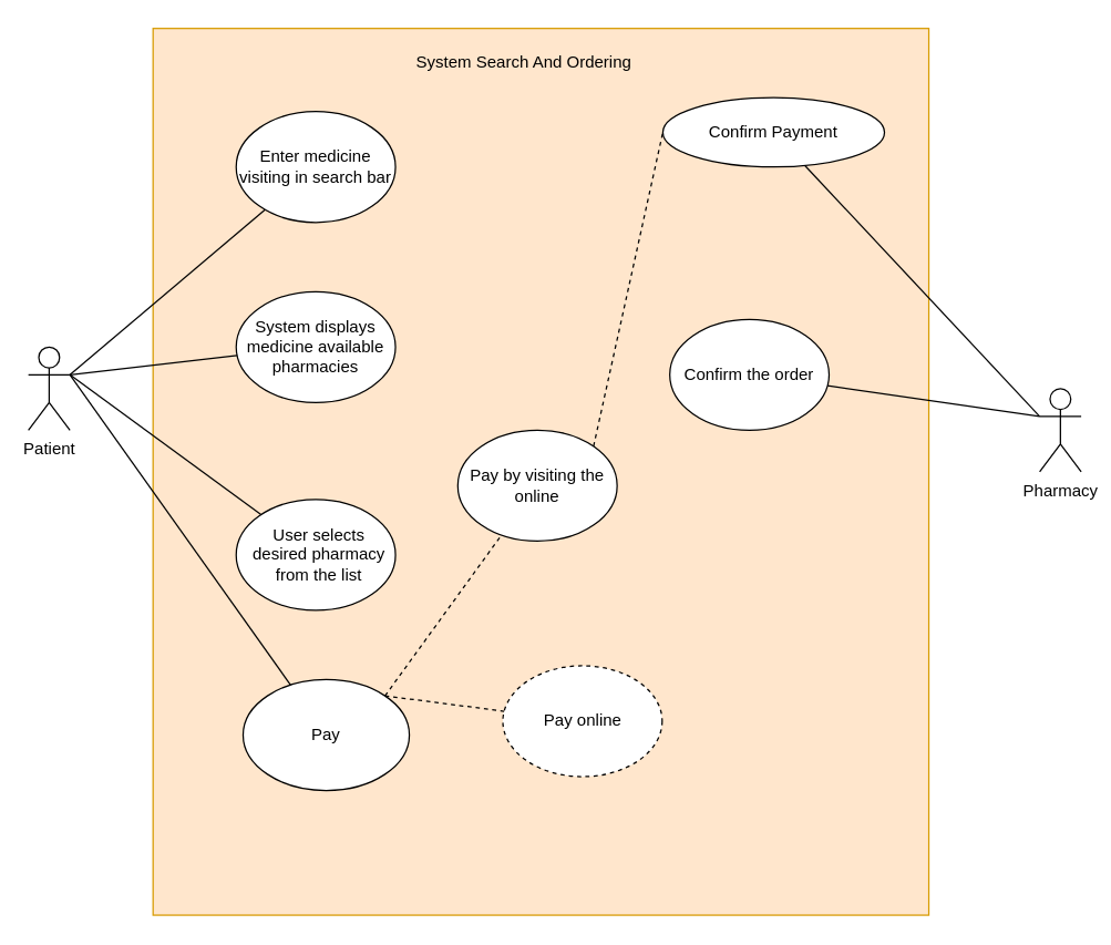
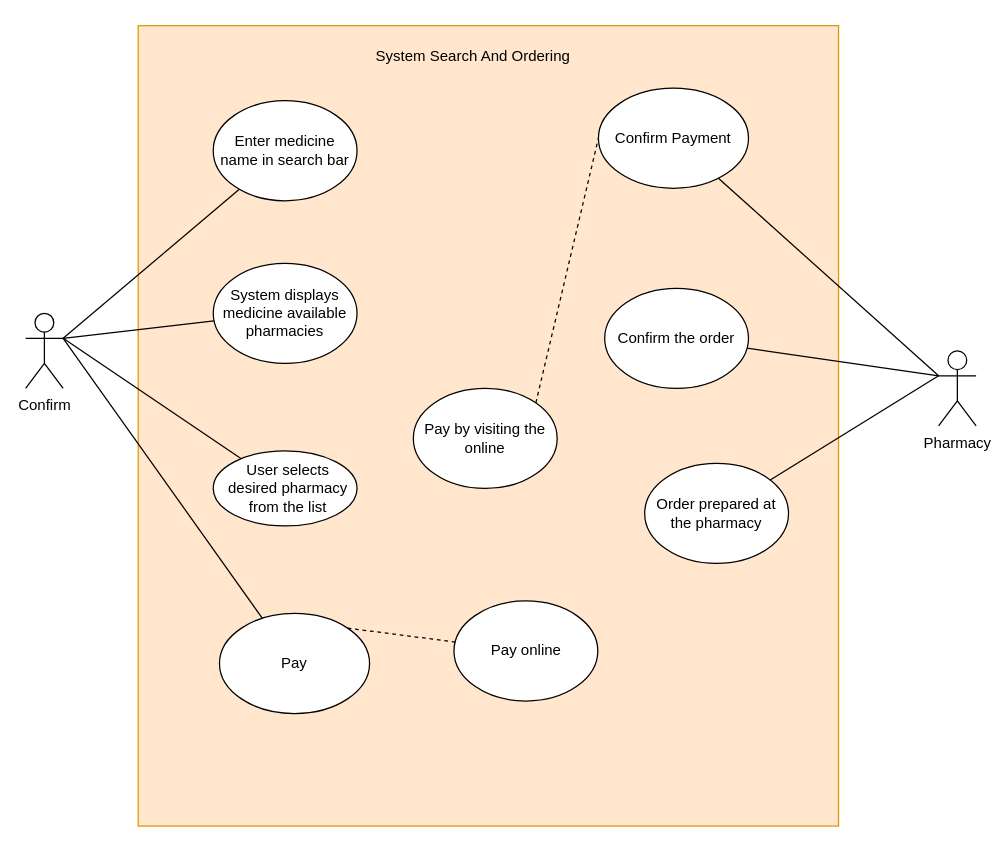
- <mxCell id="24" value="Confirm Payment" style="ellipse;whiteSpace=wrap;html=1;" vertex="1" parent="1"><mxGeometry x="478" y="70" width="160" height="50" as="geometry" /></mxCell>
+ <mxCell id="24" value="Confirm Payment" style="ellipse;whiteSpace=wrap;html=1;" vertex="1" parent="1"><mxGeometry x="478" y="70" width="120" height="80" as="geometry" /></mxCell>
- <mxCell id="12" value="&lt;div style=&quot;&quot;&gt;&lt;span style=&quot;background-color: initial;&quot;&gt;Enter medicine visiting in search bar&lt;/span&gt;&lt;/div&gt;" style="ellipse;whiteSpace=wrap;html=1;verticalAlign=middle;align=center;" parent="1" vertex="1"><mxGeometry x="170" y="80" width="115" height="80" as="geometry" /></mxCell>
+ <mxCell id="12" value="&lt;div style=&quot;&quot;&gt;&lt;span style=&quot;background-color: initial;&quot;&gt;Enter medicine name in search bar&lt;/span&gt;&lt;/div&gt;" style="ellipse;whiteSpace=wrap;html=1;verticalAlign=middle;align=center;" parent="1" vertex="1"><mxGeometry x="170" y="80" width="115" height="80" as="geometry" /></mxCell>
- <mxCell id="7" value="Patient&lt;div&gt;&lt;br&gt;&lt;/div&gt;" style="shape=umlActor;verticalLabelPosition=bottom;verticalAlign=top;html=1;outlineConnect=0;" parent="1" vertex="1"><mxGeometry x="20" y="250" width="30" height="60" as="geometry" /></mxCell>
+ <mxCell id="7" value="Confirm&lt;div&gt;&lt;br&gt;&lt;/div&gt;" style="shape=umlActor;verticalLabelPosition=bottom;verticalAlign=top;html=1;outlineConnect=0;" parent="1" vertex="1"><mxGeometry x="20" y="250" width="30" height="60" as="geometry" /></mxCell>
+ <mxCell id="9" style="edgeStyle=none;rounded=0;orthogonalLoop=1;jettySize=auto;html=1;exitX=0;exitY=0.333;exitDx=0;exitDy=0;exitPerimeter=0;endArrow=none;endFill=0;" edge="1" parent="1" source="11" target="19"><mxGeometry relative="1" as="geometry" /></mxCell>
- <mxCell id="14" value="User selects desired pharmacy from the list" style="ellipse;whiteSpace=wrap;html=1;verticalAlign=middle;spacingLeft=5;" parent="1" vertex="1"><mxGeometry x="170" y="360" width="115" height="80" as="geometry" /></mxCell>
+ <mxCell id="14" value="User selects desired pharmacy from the list" style="ellipse;whiteSpace=wrap;html=1;verticalAlign=middle;spacingLeft=5;" parent="1" vertex="1"><mxGeometry x="170" y="360" width="115" height="60" as="geometry" /></mxCell>
+ <mxCell id="19" value="Order prepared at the pharmacy" style="ellipse;whiteSpace=wrap;html=1;verticalAlign=middle;" parent="1" vertex="1"><mxGeometry x="515" y="370" width="115" height="80" as="geometry" /></mxCell>
- <mxCell id="21" style="edgeStyle=none;rounded=0;orthogonalLoop=1;jettySize=auto;html=1;exitX=1;exitY=0;exitDx=0;exitDy=0;endArrow=none;endFill=0;dashed=1;" edge="1" parent="1" source="23" target="17"><mxGeometry relative="1" as="geometry" /></mxCell>
- <mxCell id="15" value="Pay online" style="ellipse;whiteSpace=wrap;html=1;verticalAlign=middle;dashed=1;" parent="1" vertex="1"><mxGeometry x="362.5" y="480" width="115" height="80" as="geometry" /></mxCell>
+ <mxCell id="15" value="Pay online" style="ellipse;whiteSpace=wrap;html=1;verticalAlign=middle;" parent="1" vertex="1"><mxGeometry x="362.5" y="480" width="115" height="80" as="geometry" /></mxCell>
